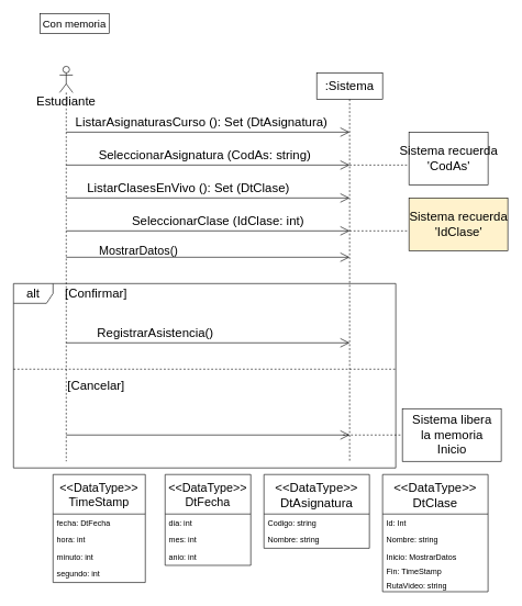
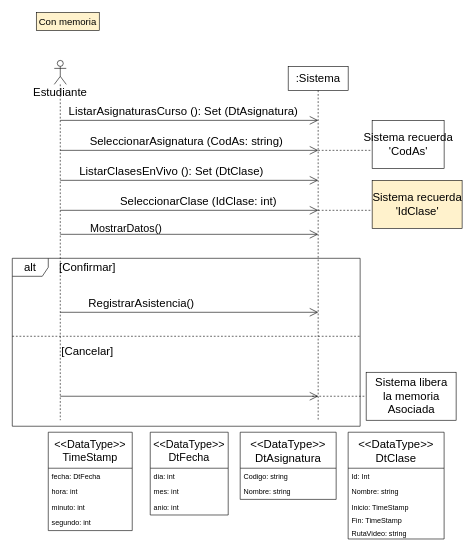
- <mxCell id="34" value="&lt;font style=&quot;font-size: 16px&quot;&gt;Con memoria&lt;/font&gt;" style="rounded=0;whiteSpace=wrap;html=1;" vertex="1" parent="1"><mxGeometry x="60" y="20" width="105" height="30" as="geometry" /></mxCell>
+ <mxCell id="34" value="&lt;font style=&quot;font-size: 16px&quot;&gt;Con memoria&lt;/font&gt;" style="rounded=0;whiteSpace=wrap;html=1;fillColor=#fff2cc;" vertex="1" parent="1"><mxGeometry x="60" y="20" width="105" height="30" as="geometry" /></mxCell>
- <mxCell id="24" value="Sistema libera&lt;br&gt;la memoria&lt;br&gt;Inicio" style="html=1;fontSize=19;" parent="1" vertex="1"><mxGeometry x="610" y="620" width="150" height="80" as="geometry" /></mxCell>
+ <mxCell id="24" value="Sistema libera&lt;br&gt;la memoria&lt;br&gt;Asociada" style="html=1;fontSize=19;" parent="1" vertex="1"><mxGeometry x="610" y="620" width="150" height="80" as="geometry" /></mxCell>
- <mxCell id="31" value="Inicio: MostrarDatos" style="text;strokeColor=none;fillColor=none;align=left;verticalAlign=top;spacingLeft=4;spacingRight=4;overflow=hidden;rotatable=0;points=[[0,0.5],[1,0.5]];portConstraint=eastwest;" parent="28" vertex="1"><mxGeometry y="112" width="160" height="22" as="geometry" /></mxCell>
+ <mxCell id="31" value="Inicio: TimeStamp" style="text;strokeColor=none;fillColor=none;align=left;verticalAlign=top;spacingLeft=4;spacingRight=4;overflow=hidden;rotatable=0;points=[[0,0.5],[1,0.5]];portConstraint=eastwest;" parent="28" vertex="1"><mxGeometry y="112" width="160" height="22" as="geometry" /></mxCell>
